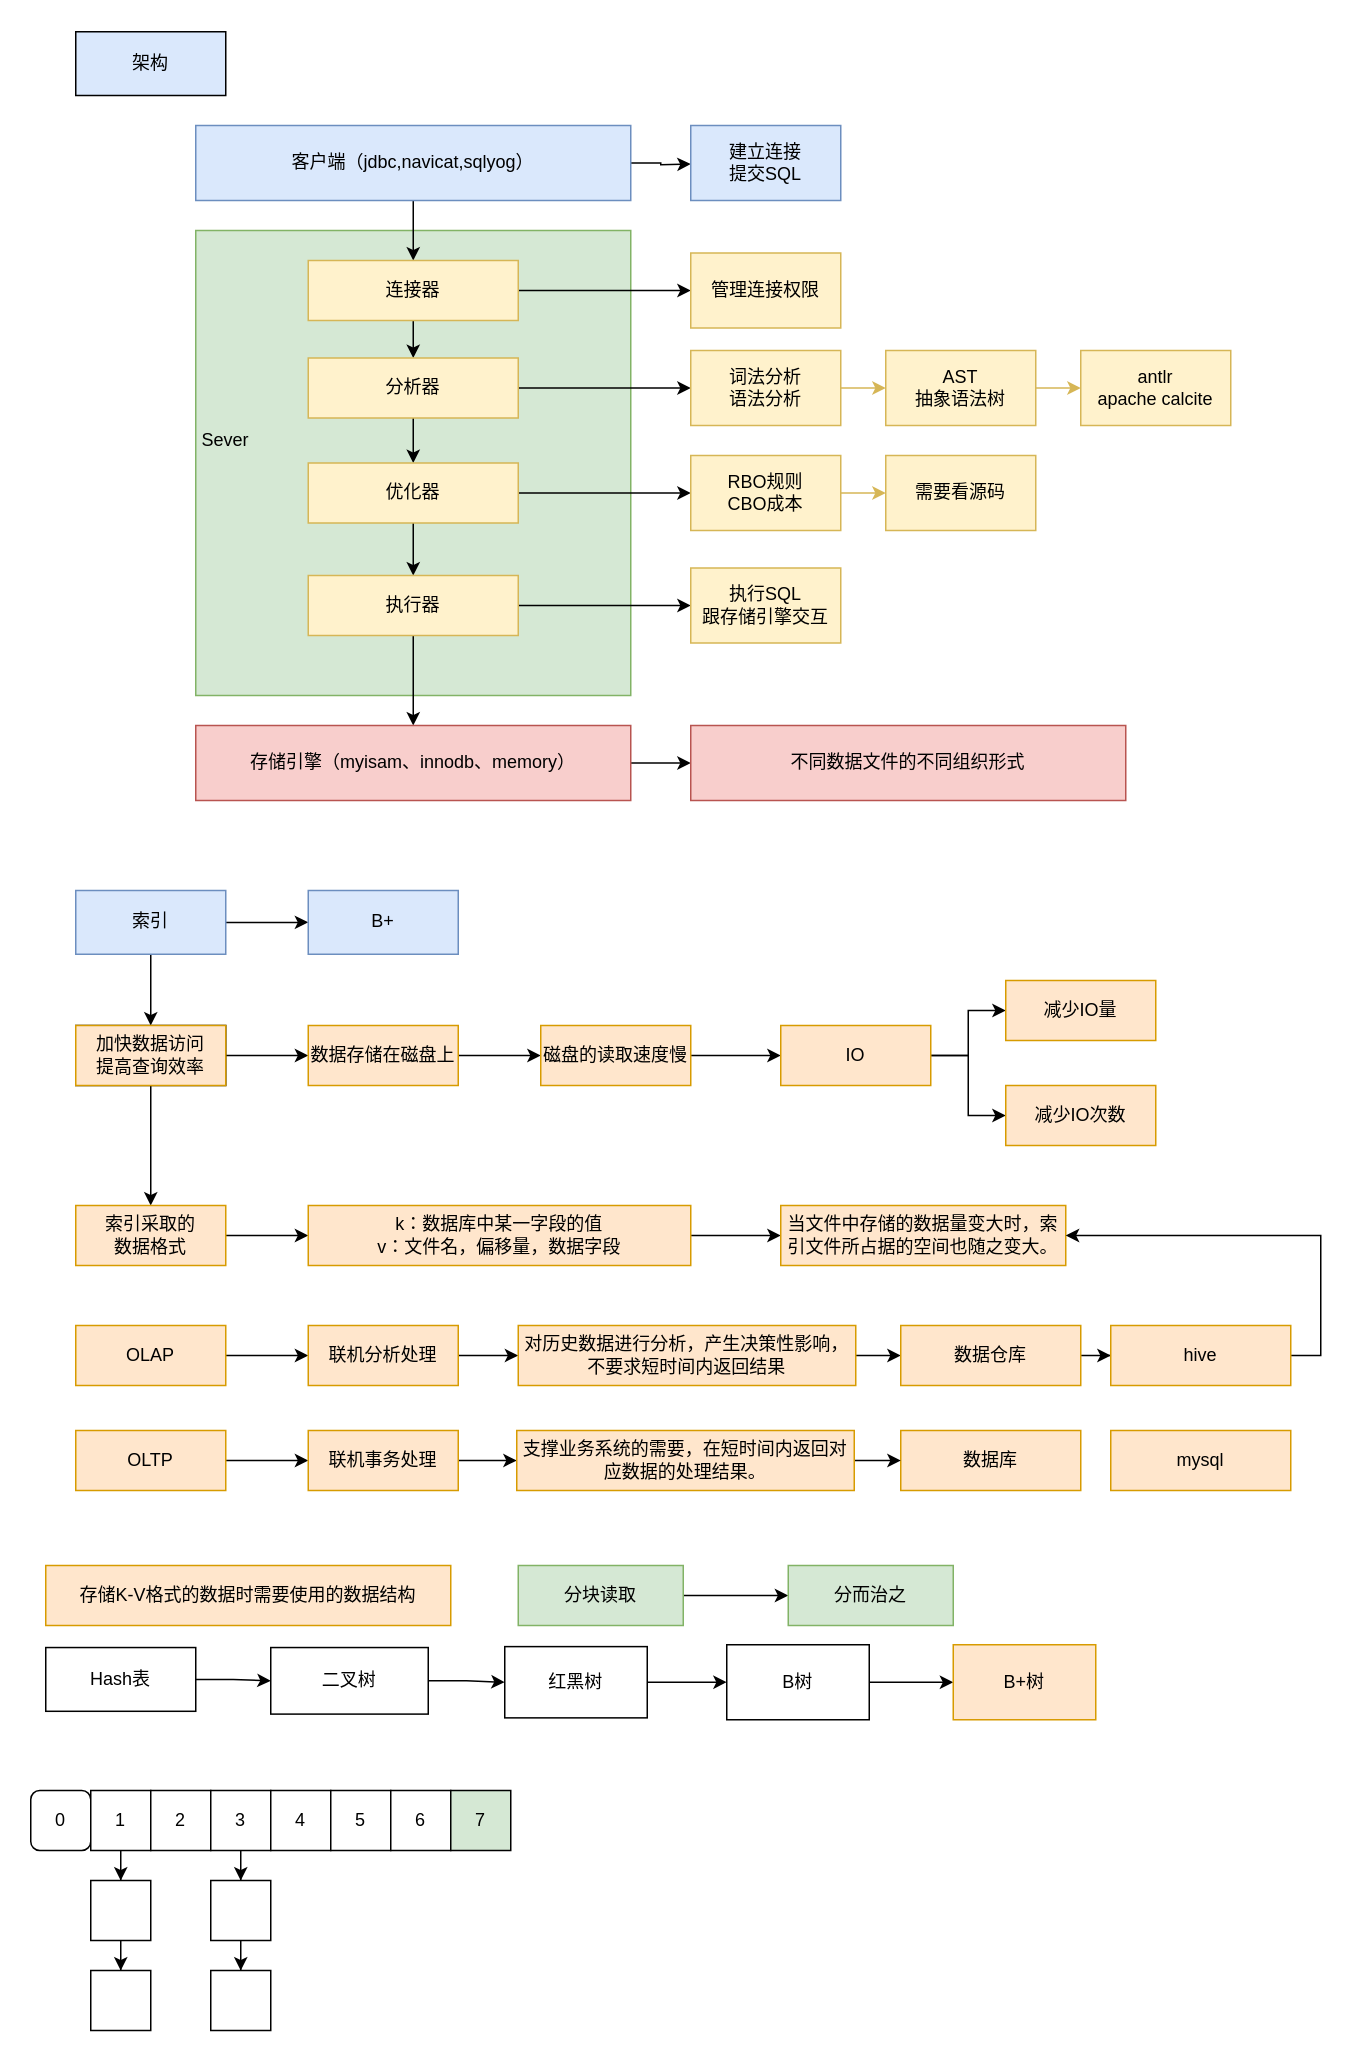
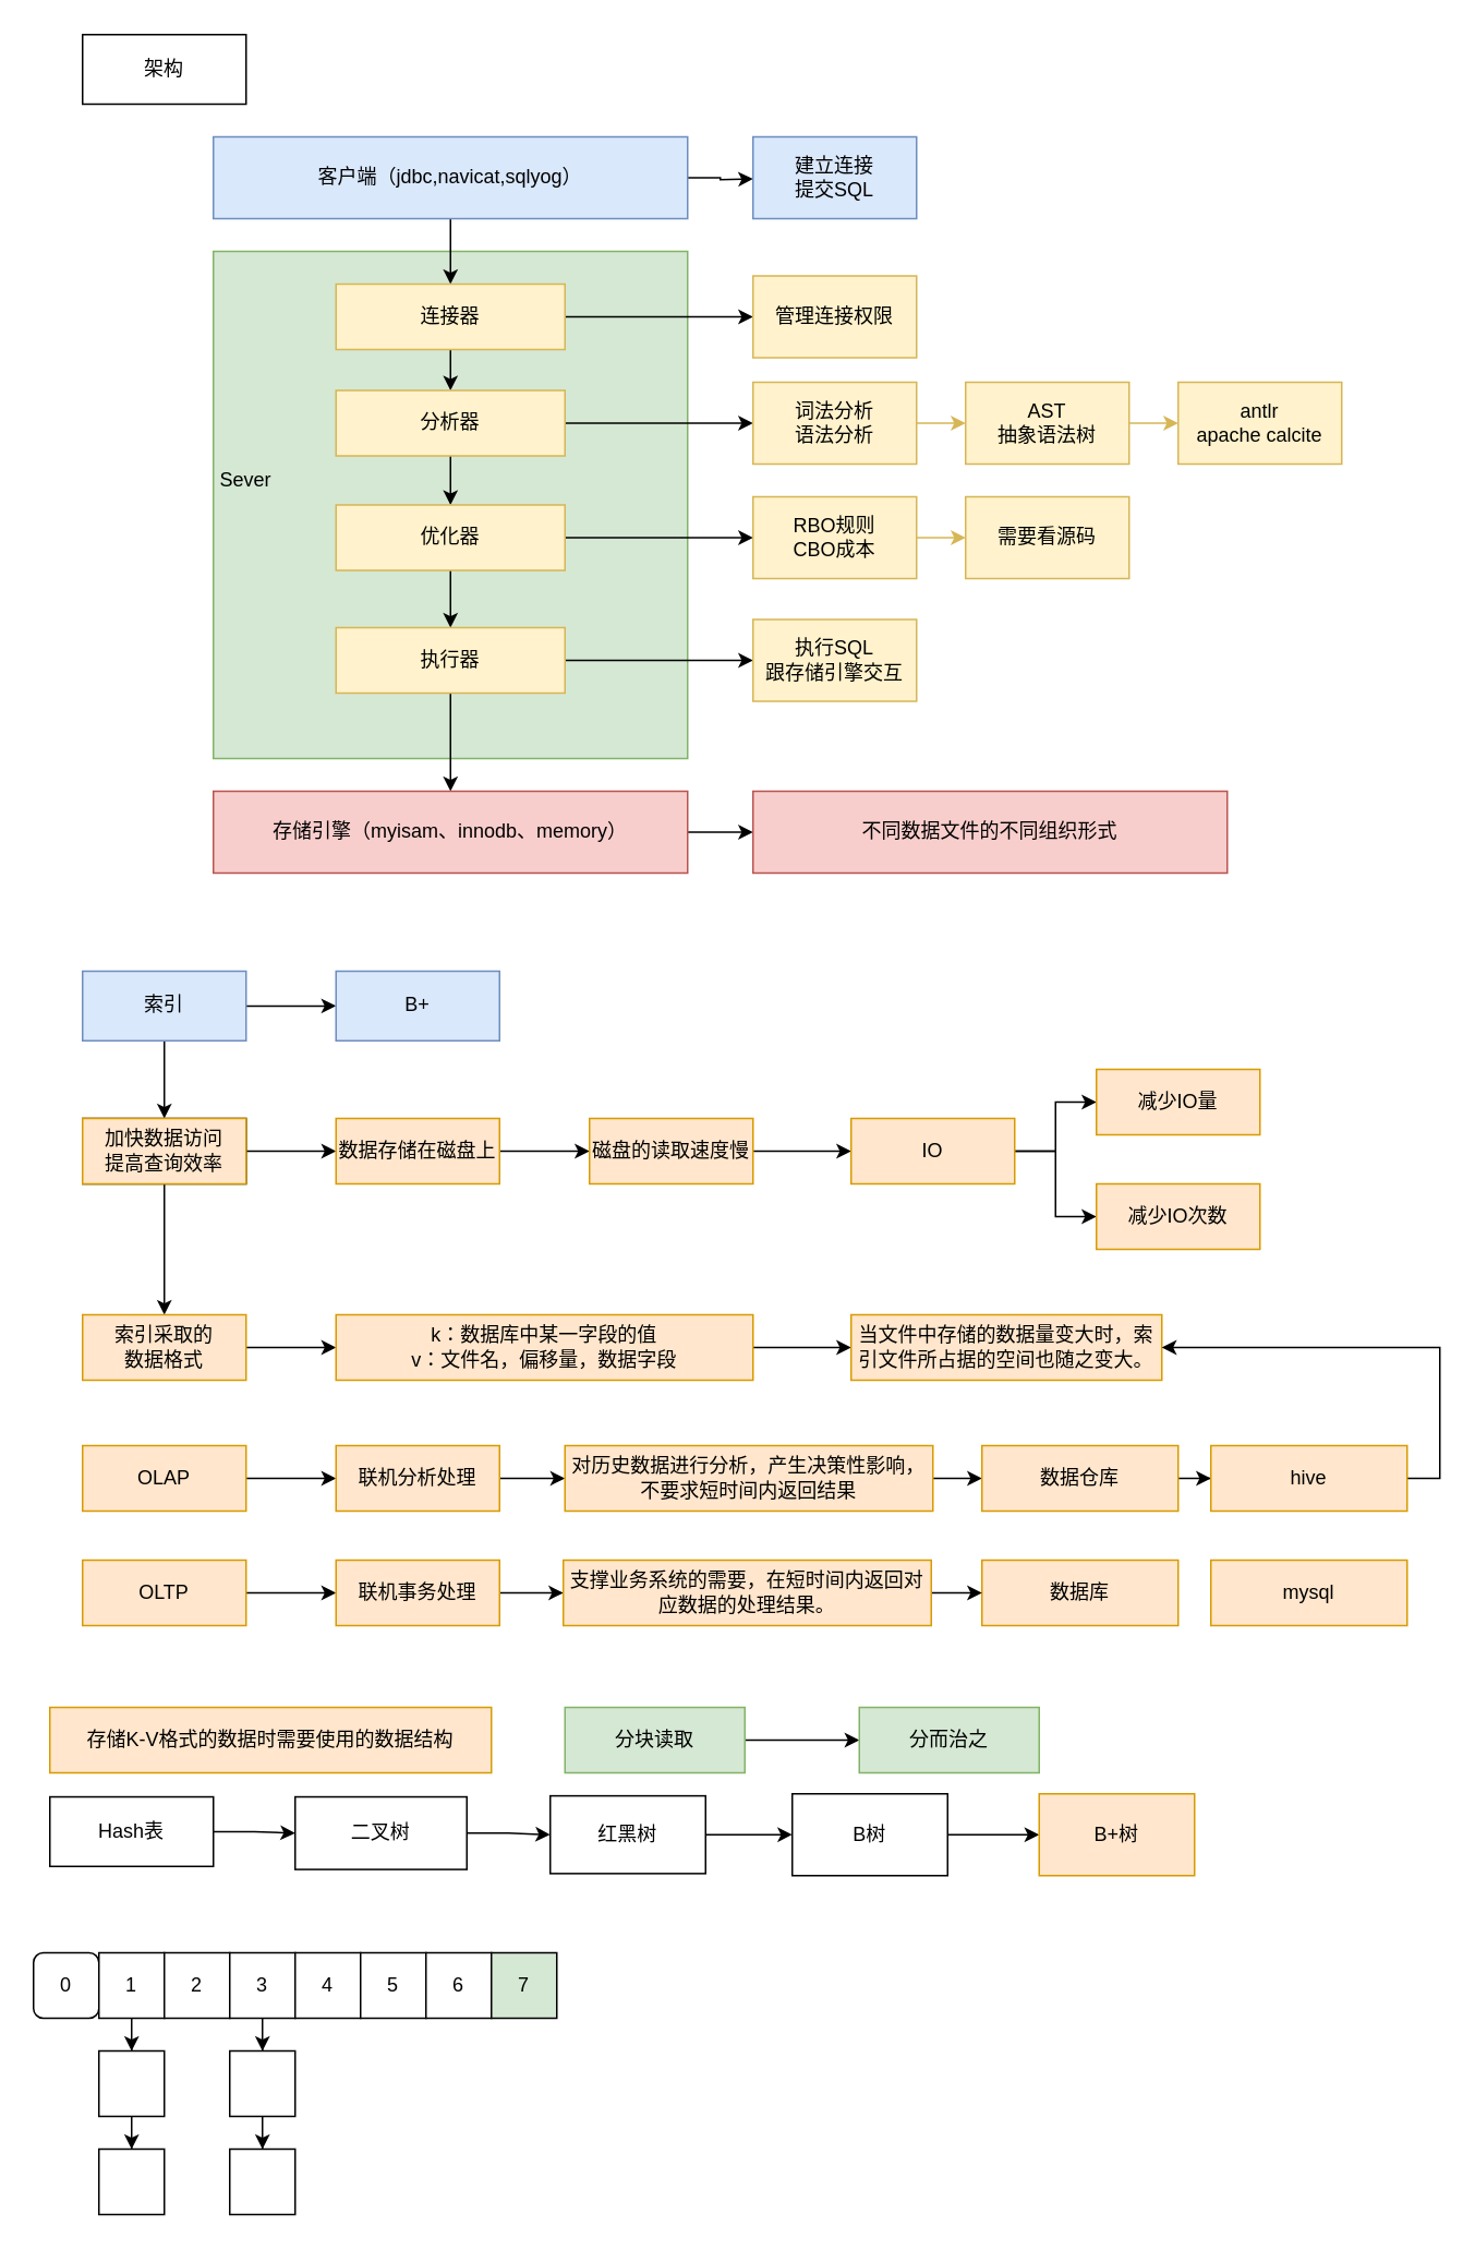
- <mxCell id="3" value="架构" style="rounded=0;whiteSpace=wrap;html=1;shadow=0;fillColor=#dae8fc;" parent="1" vertex="1"><mxGeometry x="50" y="20.5" width="100" height="42.5" as="geometry" /></mxCell>
+ <mxCell id="3" value="架构" style="rounded=0;whiteSpace=wrap;html=1;shadow=0;" parent="1" vertex="1"><mxGeometry x="50" y="20.5" width="100" height="42.5" as="geometry" /></mxCell>
